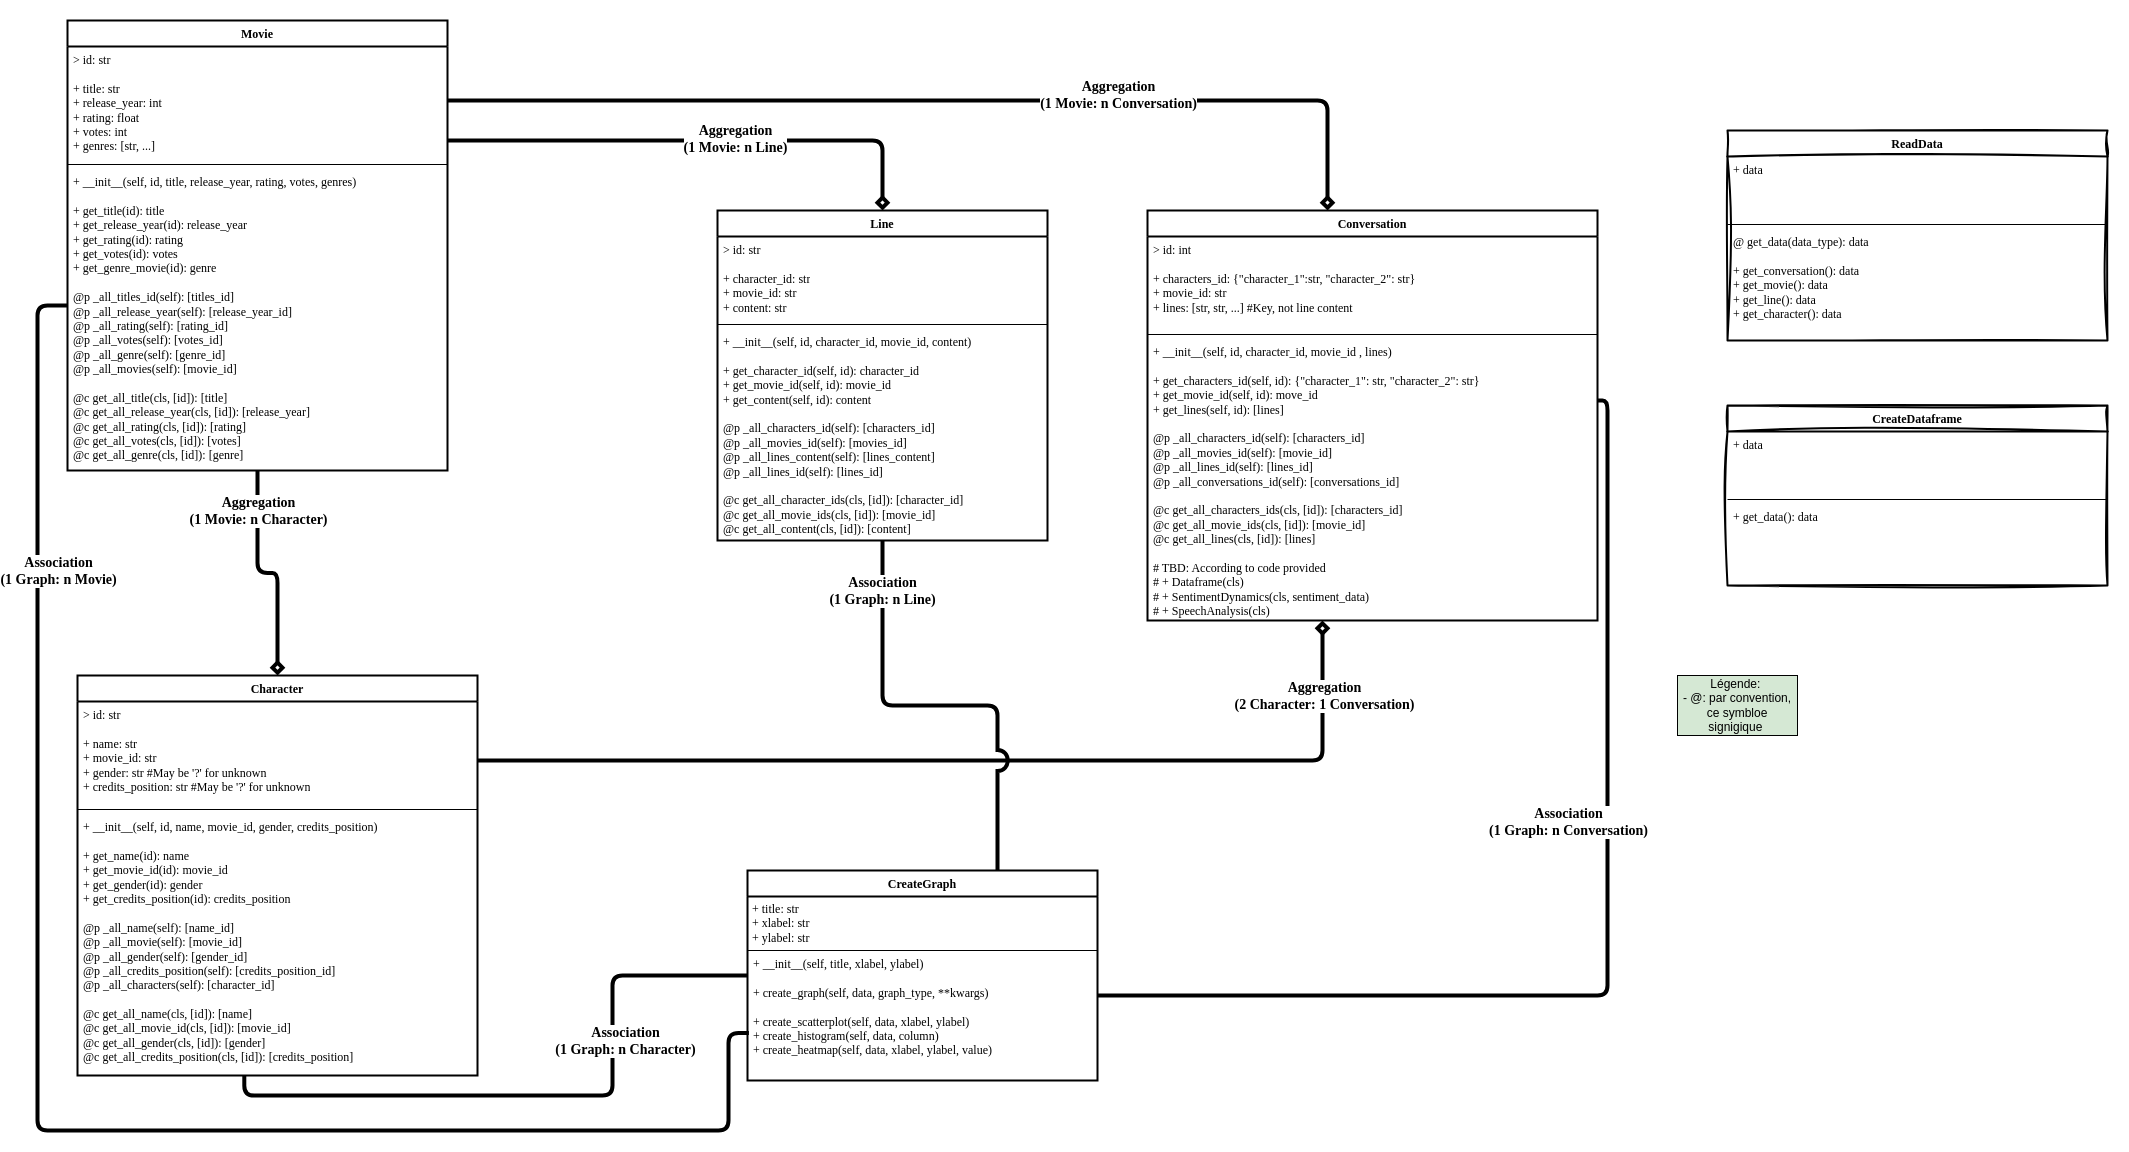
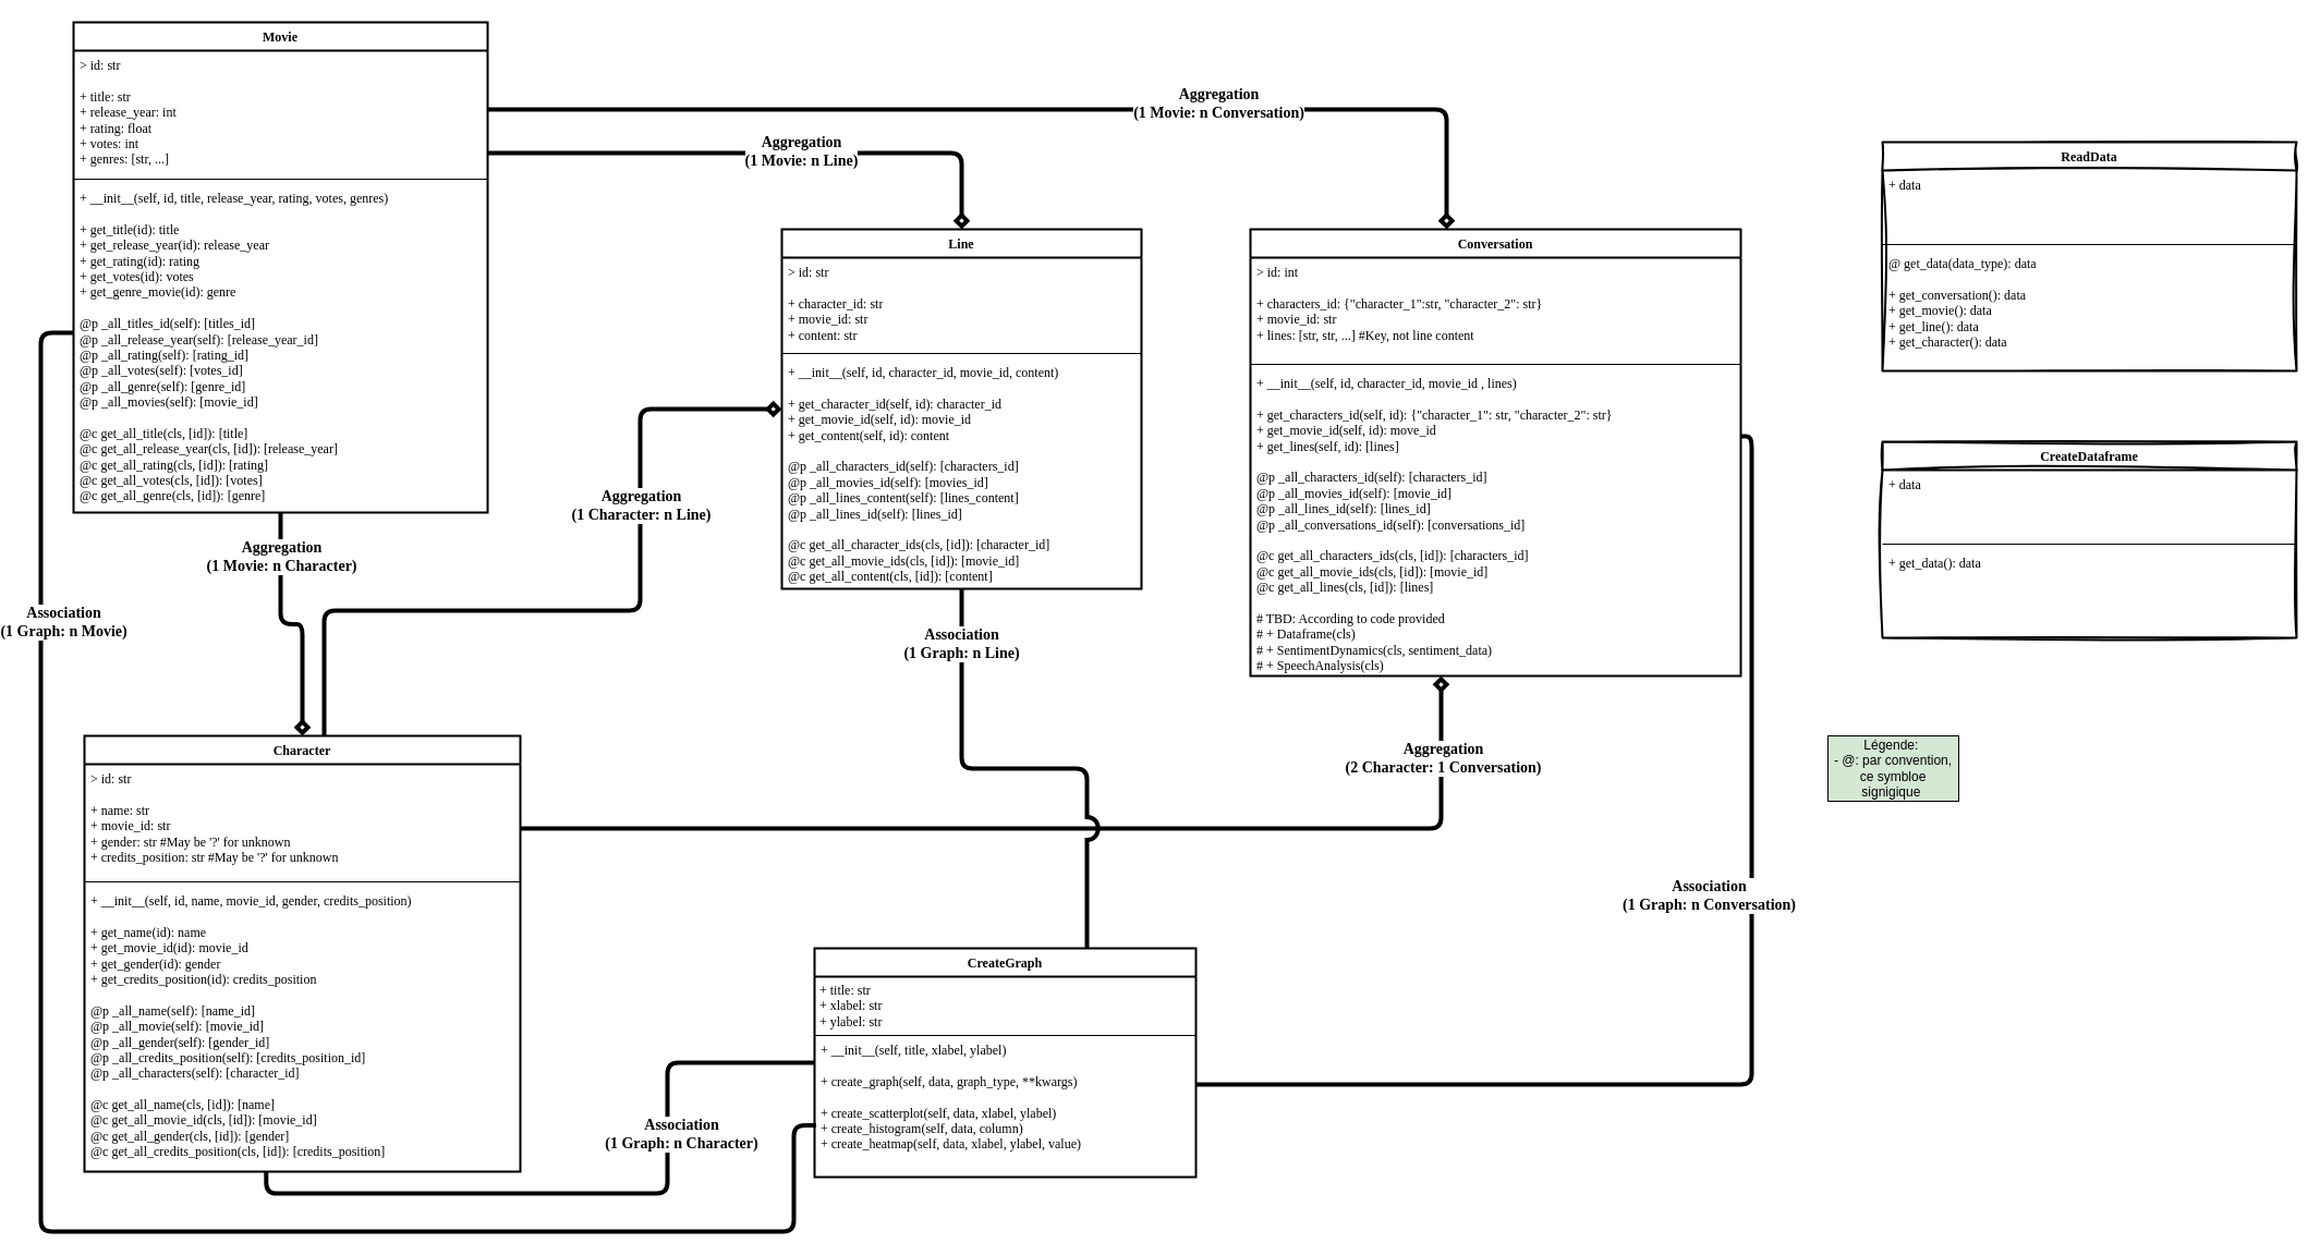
+ <mxCell id="22" style="edgeStyle=orthogonalEdgeStyle;rounded=1;orthogonalLoop=1;jettySize=auto;html=1;endArrow=diamond;endFill=0;strokeWidth=4;curved=0;fontFamily=Verdana;" parent="1" source="24" target="16" edge="1"><mxGeometry relative="1" as="geometry"><Array as="points"><mxPoint x="280" y="560" /><mxPoint x="570" y="560" /><mxPoint x="570" y="375" /></Array></mxGeometry></mxCell>
+ <mxCell id="23" value="&lt;b style=&quot;font-size: 14px;&quot;&gt;&lt;font style=&quot;font-size: 14px;&quot;&gt;Aggregation&lt;/font&gt;&lt;/b&gt;&lt;div style=&quot;font-size: 14px;&quot;&gt;&lt;b style=&quot;font-size: 14px;&quot;&gt;&lt;font style=&quot;font-size: 14px;&quot;&gt;(1 Character: n Line)&lt;/font&gt;&lt;/b&gt;&lt;/div&gt;" style="edgeLabel;html=1;align=center;verticalAlign=middle;resizable=0;points=[];fontSize=14;fontFamily=Verdana;" parent="22" vertex="1" connectable="0"><mxGeometry x="0.756" y="1" relative="1" as="geometry"><mxPoint x="-42" y="89" as="offset" /></mxGeometry></mxCell>
